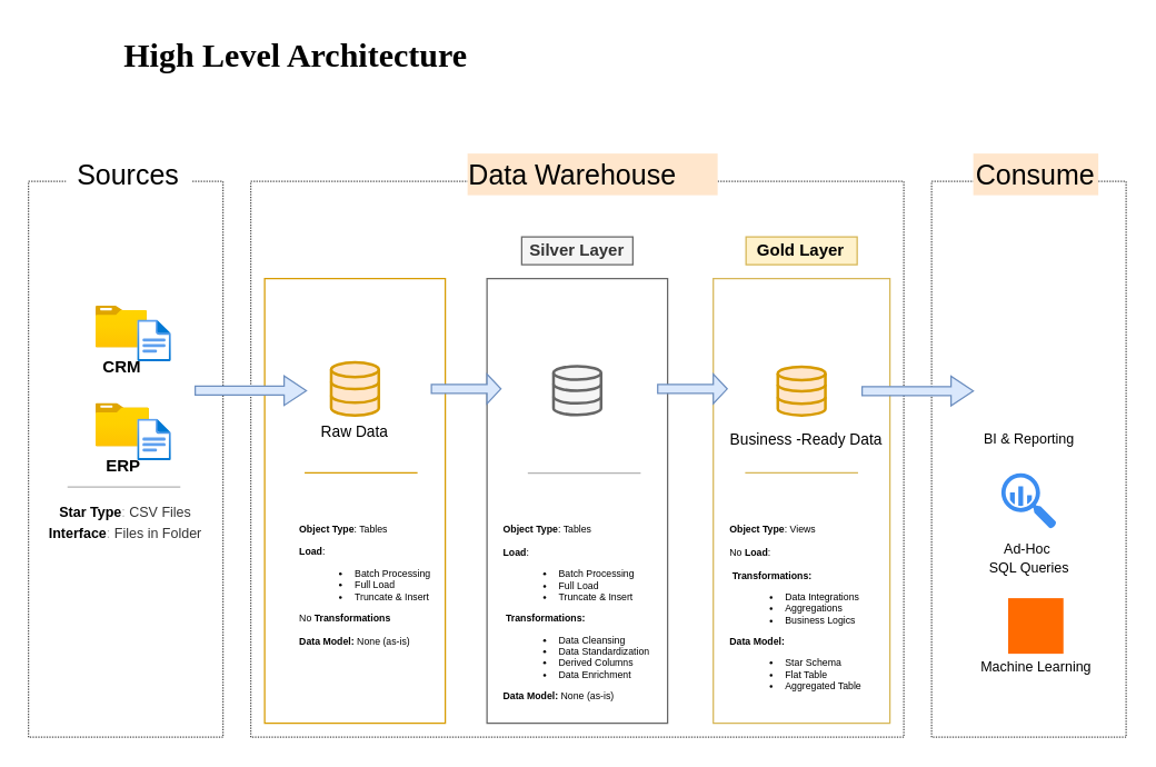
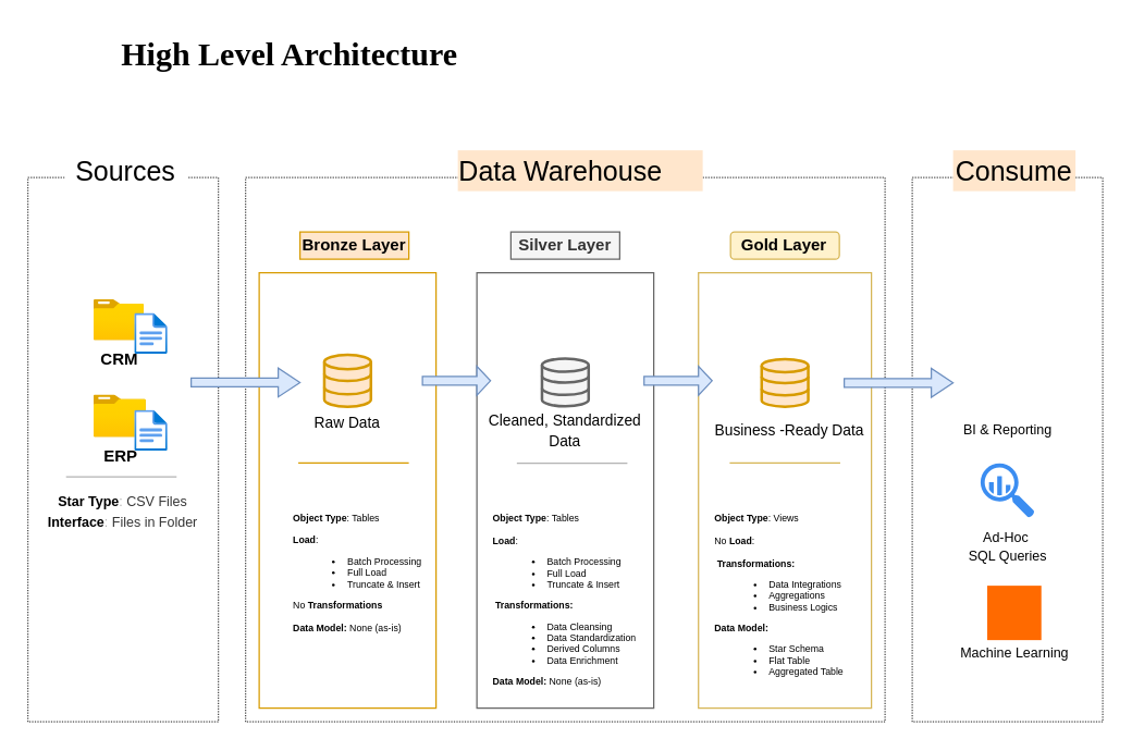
+ <mxCell id="9" value="&lt;font&gt;&lt;b style=&quot;&quot;&gt;Bronze Layer&lt;/b&gt;&lt;/font&gt;" style="rounded=0;whiteSpace=wrap;html=1;fillColor=#ffe6cc;strokeColor=#d79b00;" vertex="1" parent="1"><mxGeometry x="220" y="170" width="80" height="20" as="geometry" /></mxCell>
- <mxCell id="13" value="&lt;b&gt;Gold Layer&lt;/b&gt;" style="rounded=0;whiteSpace=wrap;html=1;fillColor=#fff2cc;strokeColor=#d6b656;" vertex="1" parent="1"><mxGeometry x="536.43" y="170" width="80" height="20" as="geometry" /></mxCell>
+ <mxCell id="13" value="&lt;b&gt;Gold Layer&lt;/b&gt;" style="whiteSpace=wrap;html=1;fillColor=#fff2cc;strokeColor=#d6b656;rounded=1;" vertex="1" parent="1"><mxGeometry x="536.43" y="170" width="80" height="20" as="geometry" /></mxCell>
+ <mxCell id="28" value="&lt;span style=&quot;font-size: 11px;&quot;&gt;Cleaned, Standardized Data&lt;/span&gt;" style="text;html=1;align=center;verticalAlign=middle;whiteSpace=wrap;rounded=0;" vertex="1" parent="1"><mxGeometry x="350" y="306.23" width="130" height="20" as="geometry" /></mxCell>
